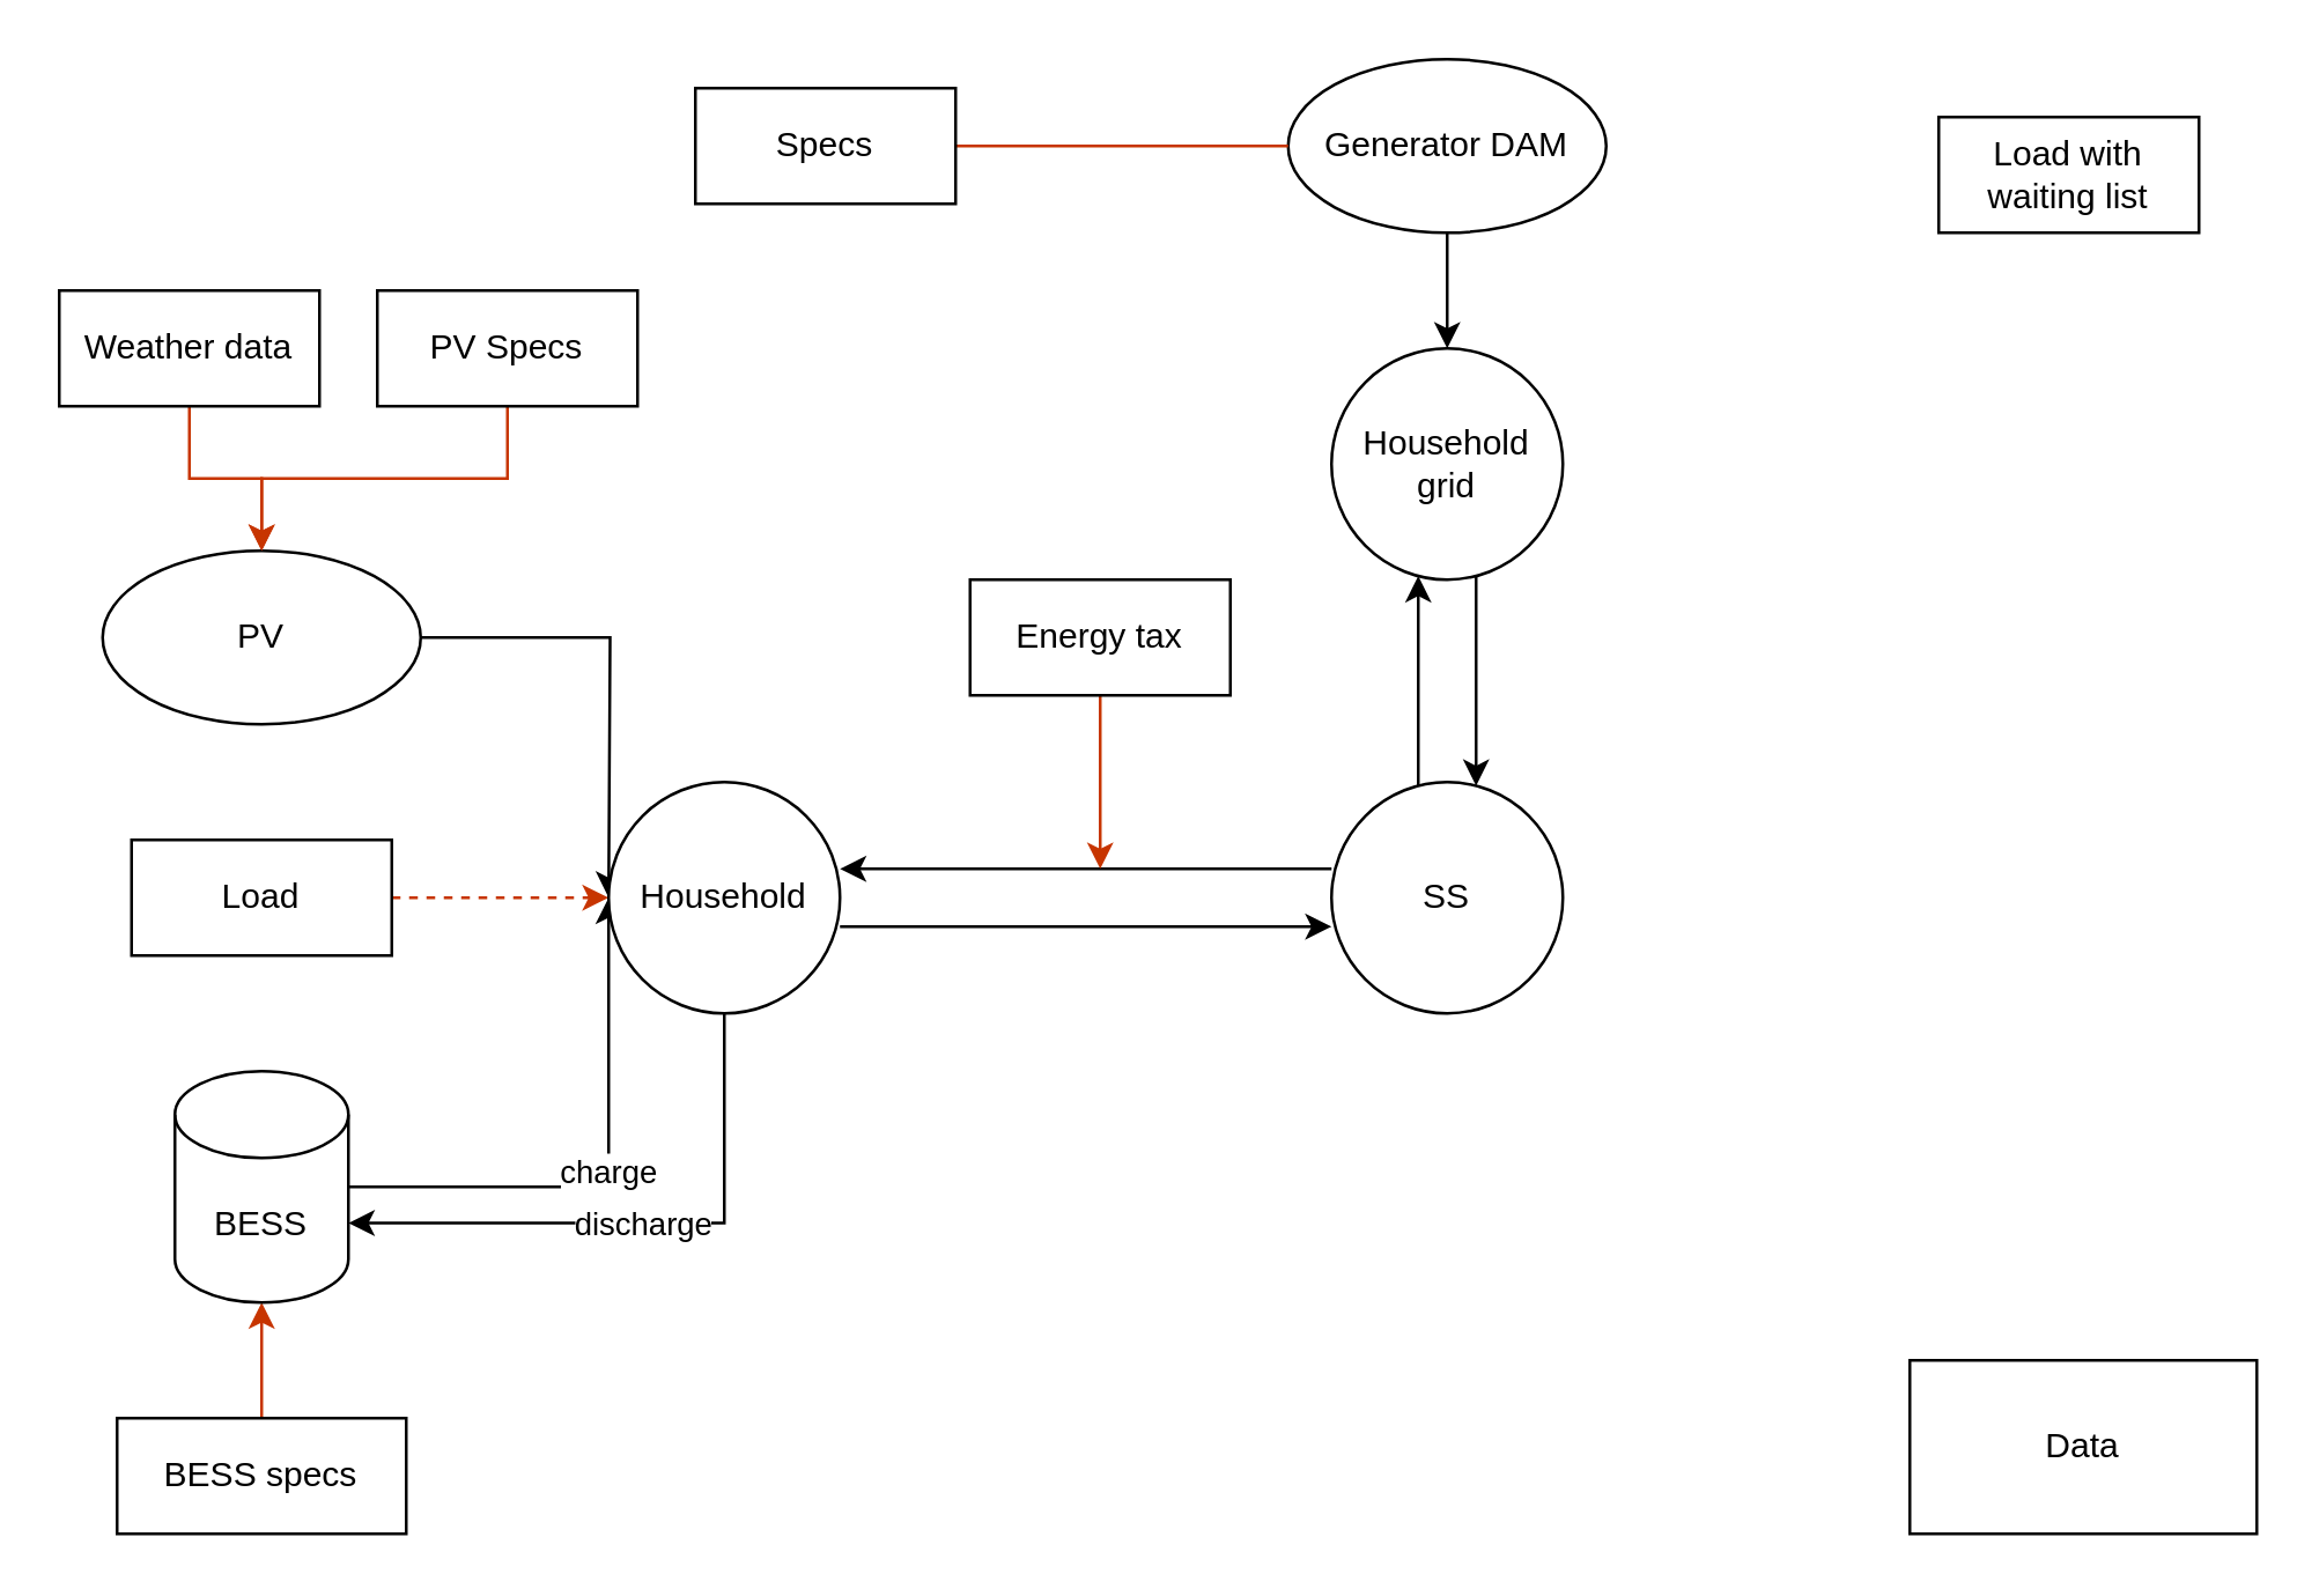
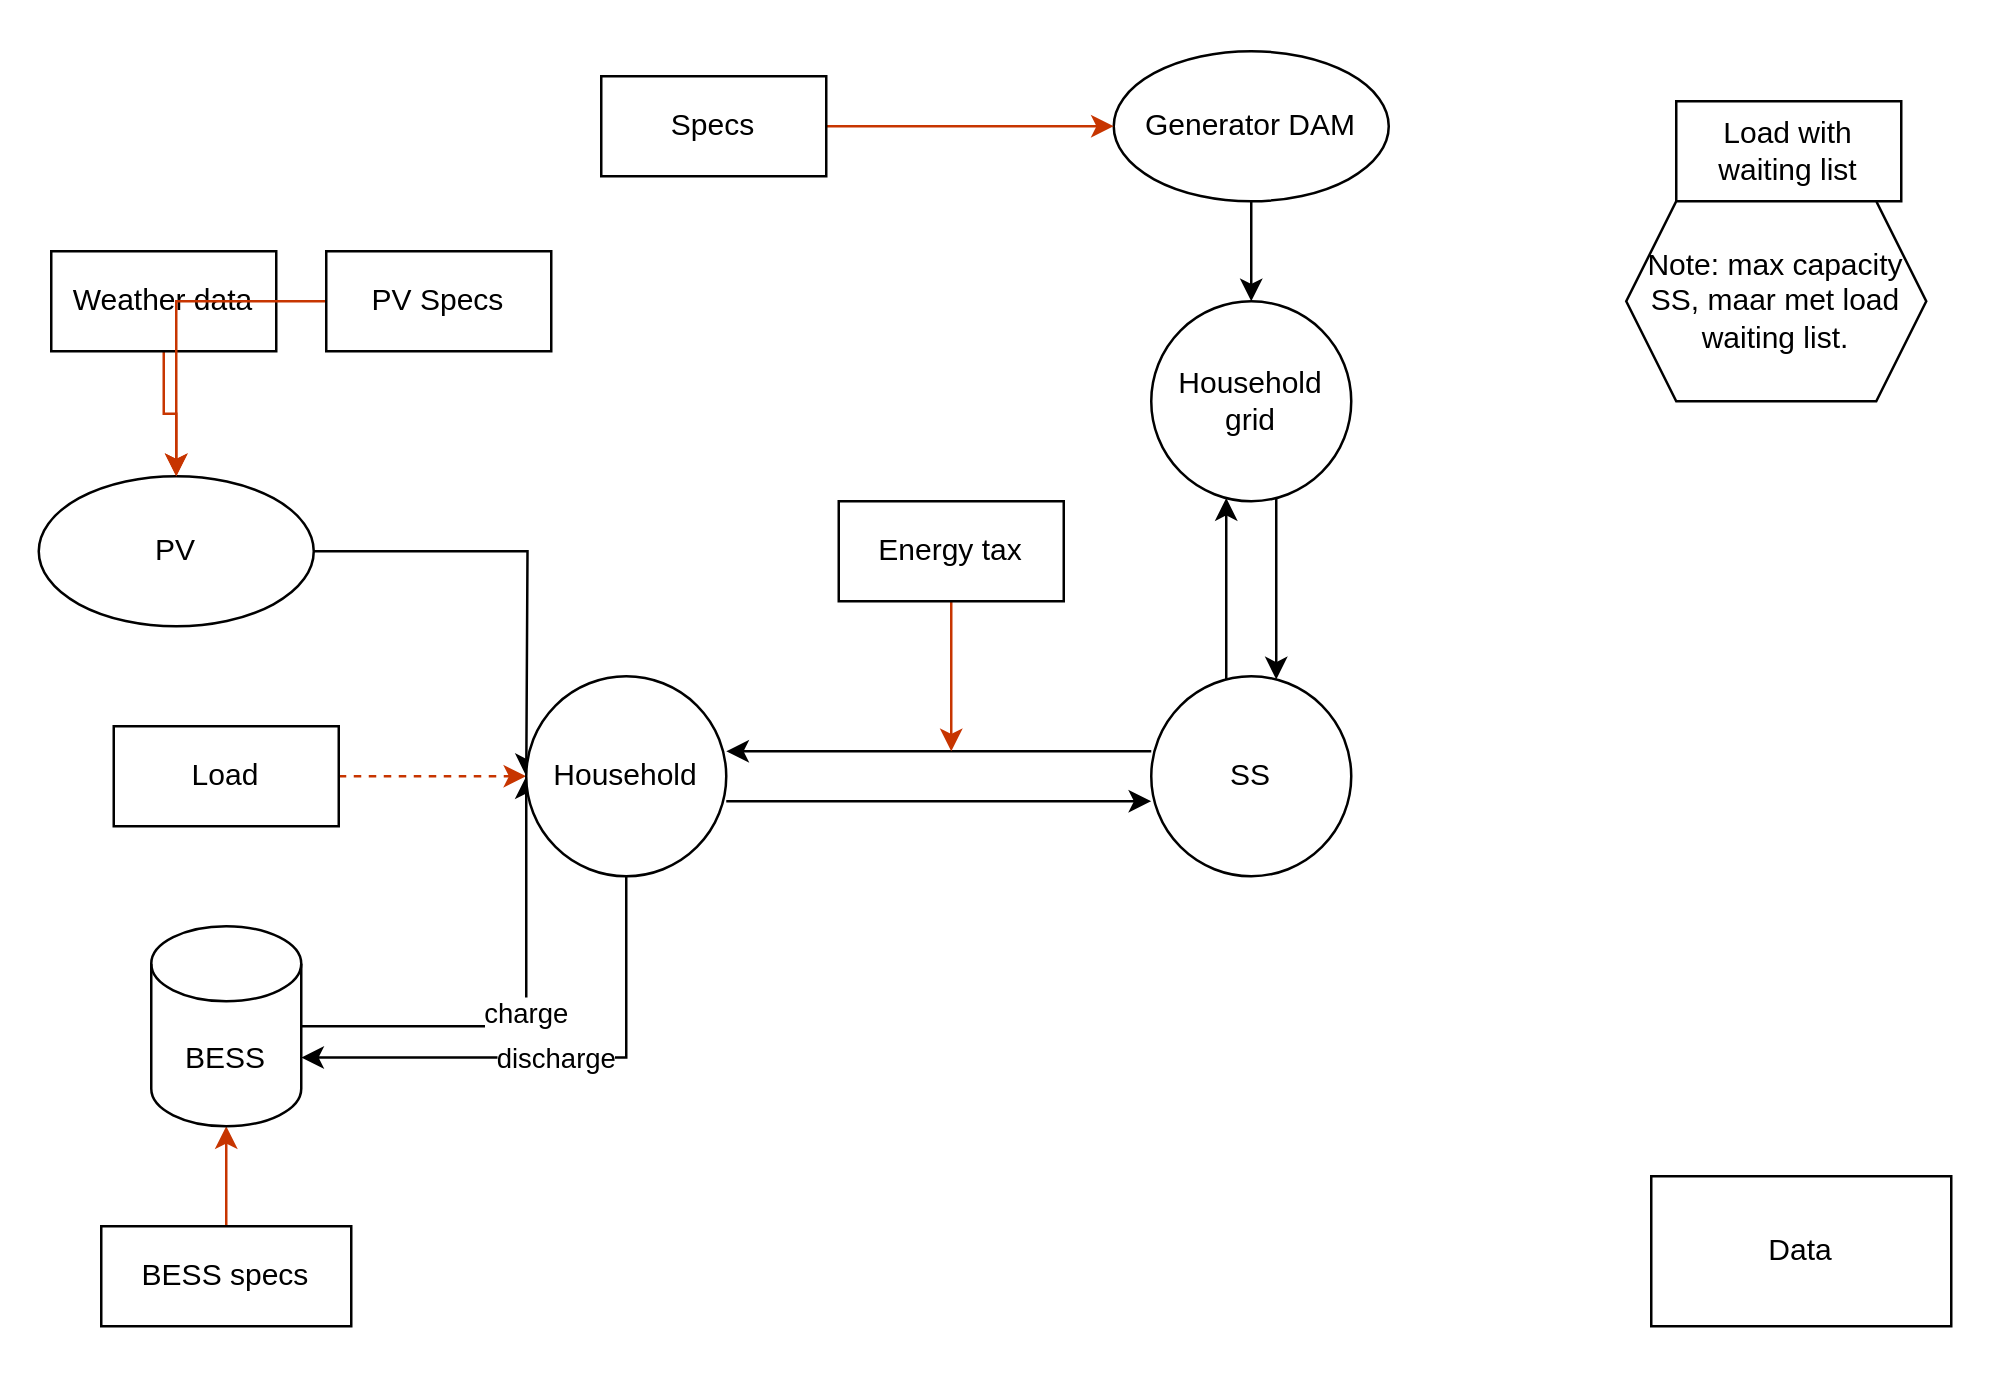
- <mxCell id="20" value="" style="edgeStyle=orthogonalEdgeStyle;rounded=0;orthogonalLoop=1;jettySize=auto;html=1;fillColor=#fa6800;strokeColor=#C73500;endArrow=none;" edge="1" parent="1" source="21" target="13"><mxGeometry relative="1" as="geometry" /></mxCell>
+ <mxCell id="20" value="" style="edgeStyle=orthogonalEdgeStyle;rounded=0;orthogonalLoop=1;jettySize=auto;html=1;fillColor=#fa6800;strokeColor=#C73500;" edge="1" parent="1" source="21" target="13"><mxGeometry relative="1" as="geometry" /></mxCell>
+ <mxCell id="23" value="Note: max capacity SS, maar met load waiting list." style="shape=hexagon;perimeter=hexagonPerimeter2;whiteSpace=wrap;html=1;fixedSize=1;" parent="1" vertex="1"><mxGeometry x="650" y="80" width="120" height="80" as="geometry" /></mxCell>
- <mxCell id="15" value="PV" style="ellipse;whiteSpace=wrap;html=1;" parent="1" vertex="1"><mxGeometry x="35" y="190" width="110" height="60" as="geometry" /></mxCell>
+ <mxCell id="15" value="PV" style="ellipse;whiteSpace=wrap;html=1;" parent="1" vertex="1"><mxGeometry x="15" y="190" width="110" height="60" as="geometry" /></mxCell>
